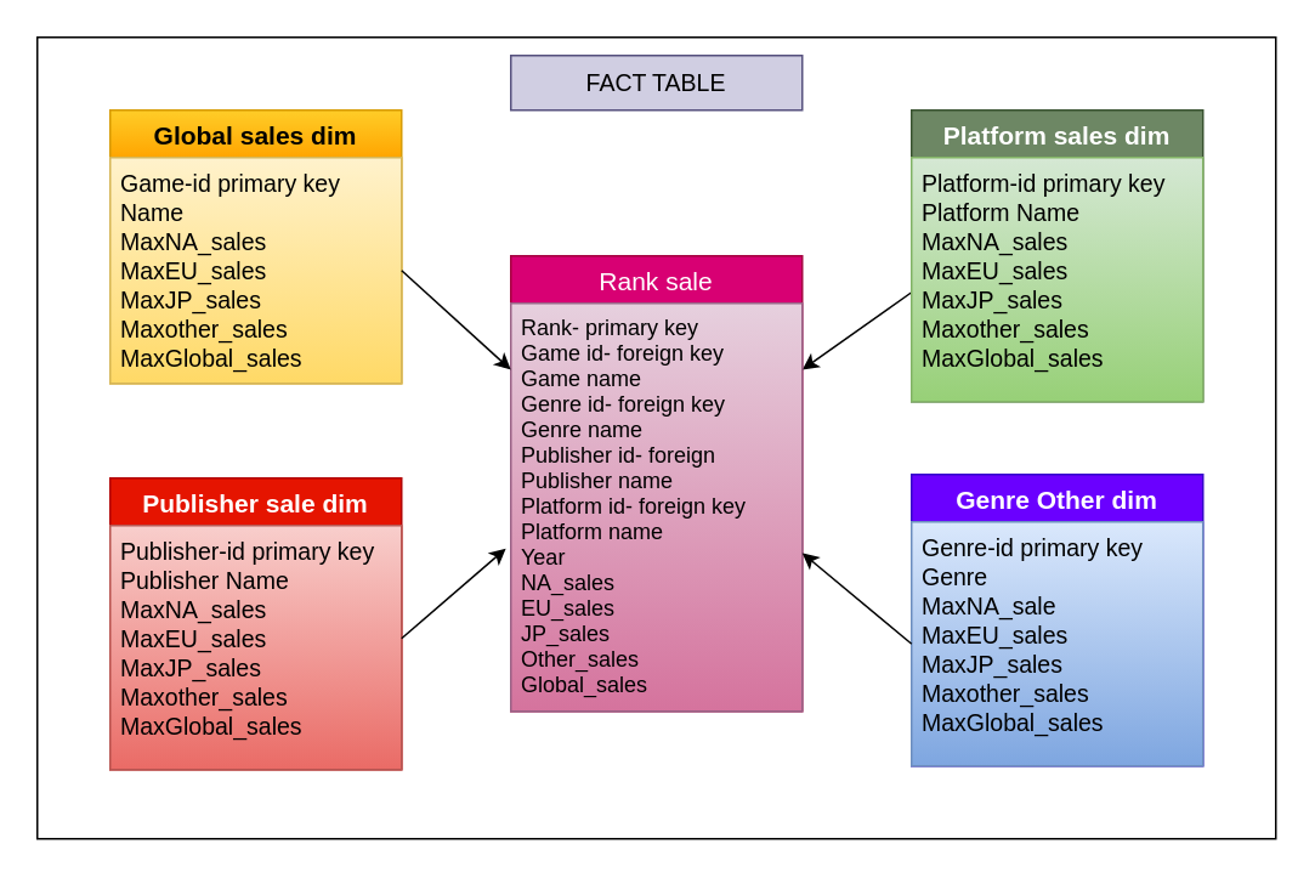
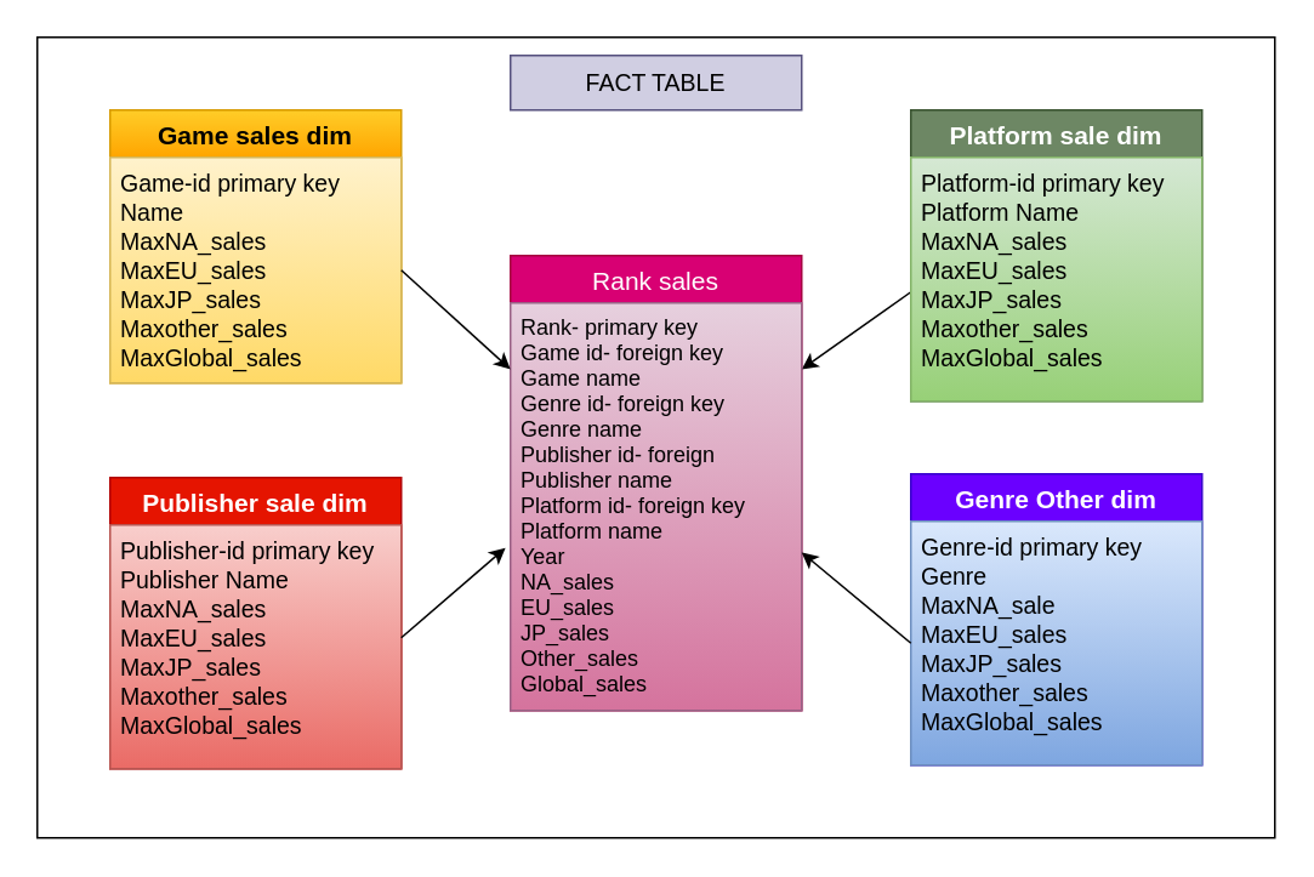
- <mxCell id="2" value="Global sales dim" style="swimlane;fontStyle=1;childLayout=stackLayout;horizontal=1;startSize=26;horizontalStack=0;resizeParent=1;resizeParentMax=0;resizeLast=0;collapsible=1;marginBottom=0;align=center;fontSize=14;gradientColor=#ffa500;fillColor=#ffcd28;strokeColor=#d79b00;" vertex="1" parent="1"><mxGeometry x="60" y="60" width="160" height="150" as="geometry" /></mxCell>
+ <mxCell id="2" value="Game sales dim" style="swimlane;fontStyle=1;childLayout=stackLayout;horizontal=1;startSize=26;horizontalStack=0;resizeParent=1;resizeParentMax=0;resizeLast=0;collapsible=1;marginBottom=0;align=center;fontSize=14;gradientColor=#ffa500;fillColor=#ffcd28;strokeColor=#d79b00;" vertex="1" parent="1"><mxGeometry x="60" y="60" width="160" height="150" as="geometry" /></mxCell>
- <mxCell id="11" value="Platform sales dim" style="swimlane;fontStyle=1;childLayout=stackLayout;horizontal=1;startSize=26;horizontalStack=0;resizeParent=1;resizeParentMax=0;resizeLast=0;collapsible=1;marginBottom=0;align=center;fontSize=14;fillColor=#6d8764;strokeColor=#3A5431;fontColor=#ffffff;" vertex="1" parent="1"><mxGeometry x="500" y="60" width="160" height="160" as="geometry" /></mxCell>
+ <mxCell id="11" value="Platform sale dim" style="swimlane;fontStyle=1;childLayout=stackLayout;horizontal=1;startSize=26;horizontalStack=0;resizeParent=1;resizeParentMax=0;resizeLast=0;collapsible=1;marginBottom=0;align=center;fontSize=14;fillColor=#6d8764;strokeColor=#3A5431;fontColor=#ffffff;" vertex="1" parent="1"><mxGeometry x="500" y="60" width="160" height="160" as="geometry" /></mxCell>
- <mxCell id="6" value=" Rank sale " style="swimlane;fontStyle=0;childLayout=stackLayout;horizontal=1;startSize=26;horizontalStack=0;resizeParent=1;resizeParentMax=0;resizeLast=0;collapsible=1;marginBottom=0;align=center;fontSize=14;fillColor=#d80073;strokeColor=#A50040;fontColor=#ffffff;" vertex="1" parent="1"><mxGeometry x="280" y="140" width="160" height="250" as="geometry" /></mxCell>
+ <mxCell id="6" value=" Rank sales " style="swimlane;fontStyle=0;childLayout=stackLayout;horizontal=1;startSize=26;horizontalStack=0;resizeParent=1;resizeParentMax=0;resizeLast=0;collapsible=1;marginBottom=0;align=center;fontSize=14;fillColor=#d80073;strokeColor=#A50040;fontColor=#ffffff;" vertex="1" parent="1"><mxGeometry x="280" y="140" width="160" height="250" as="geometry" /></mxCell>
